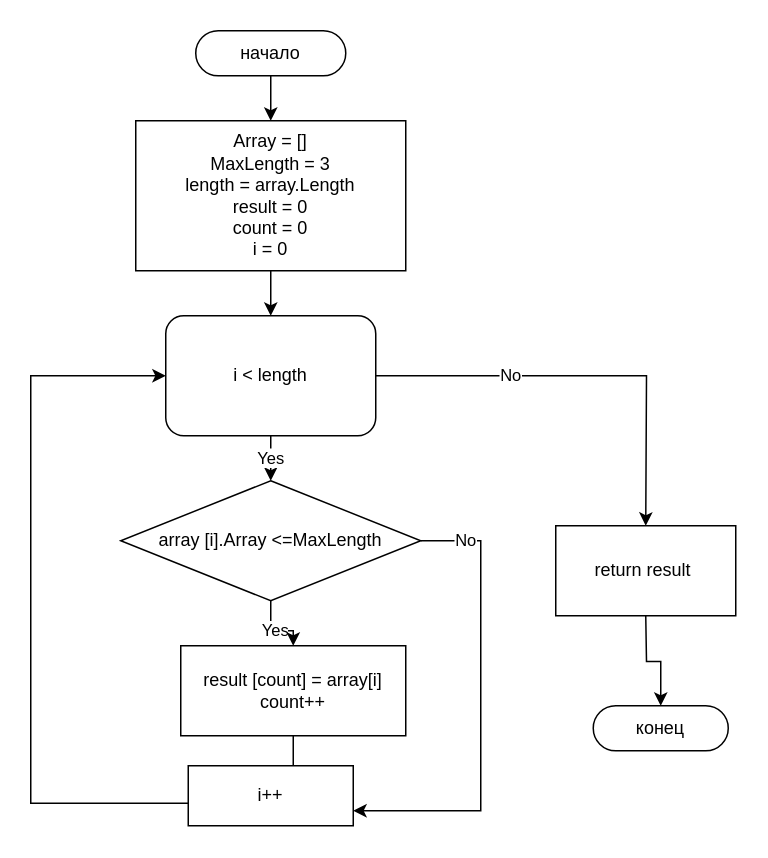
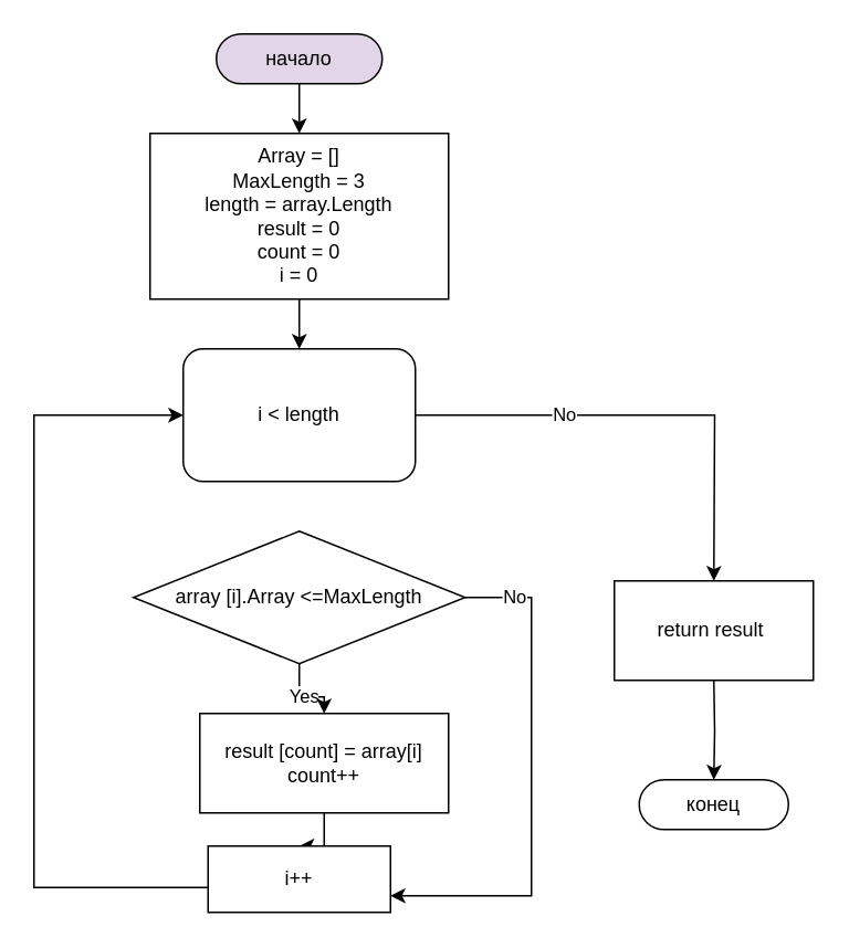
- <mxCell id="3" value="начало" style="rounded=1;whiteSpace=wrap;html=1;arcSize=50;" parent="1" vertex="1"><mxGeometry x="130" y="20" width="100" height="30" as="geometry" /></mxCell>
+ <mxCell id="3" value="начало" style="rounded=1;whiteSpace=wrap;html=1;arcSize=50;fillColor=#e1d5e7;" parent="1" vertex="1"><mxGeometry x="130" y="20" width="100" height="30" as="geometry" /></mxCell>
- <mxCell id="6" value="Yes" style="edgeStyle=orthogonalEdgeStyle;rounded=0;orthogonalLoop=1;jettySize=auto;html=1;" parent="1" source="8" target="11" edge="1"><mxGeometry relative="1" as="geometry" /></mxCell>
- <mxCell id="17" value="конец" style="rounded=1;whiteSpace=wrap;html=1;arcSize=50;" parent="1" vertex="1"><mxGeometry x="395" y="470" width="90" height="30" as="geometry" /></mxCell>
+ <mxCell id="17" value="конец" style="rounded=1;whiteSpace=wrap;html=1;arcSize=50;" parent="1" vertex="1"><mxGeometry x="385" y="470" width="90" height="30" as="geometry" /></mxCell>
- <mxCell id="12" value="" style="edgeStyle=orthogonalEdgeStyle;rounded=0;orthogonalLoop=1;jettySize=auto;html=1;entryX=0.5;entryY=0;entryDx=0;entryDy=0;endArrow=none;" parent="1" source="13" target="15" edge="1"><mxGeometry relative="1" as="geometry"><mxPoint x="180" y="520" as="targetPoint" /></mxGeometry></mxCell>
+ <mxCell id="12" value="" style="edgeStyle=orthogonalEdgeStyle;rounded=0;orthogonalLoop=1;jettySize=auto;html=1;entryX=0.5;entryY=0;entryDx=0;entryDy=0;" parent="1" source="13" target="15" edge="1"><mxGeometry relative="1" as="geometry"><mxPoint x="180" y="520" as="targetPoint" /></mxGeometry></mxCell>
